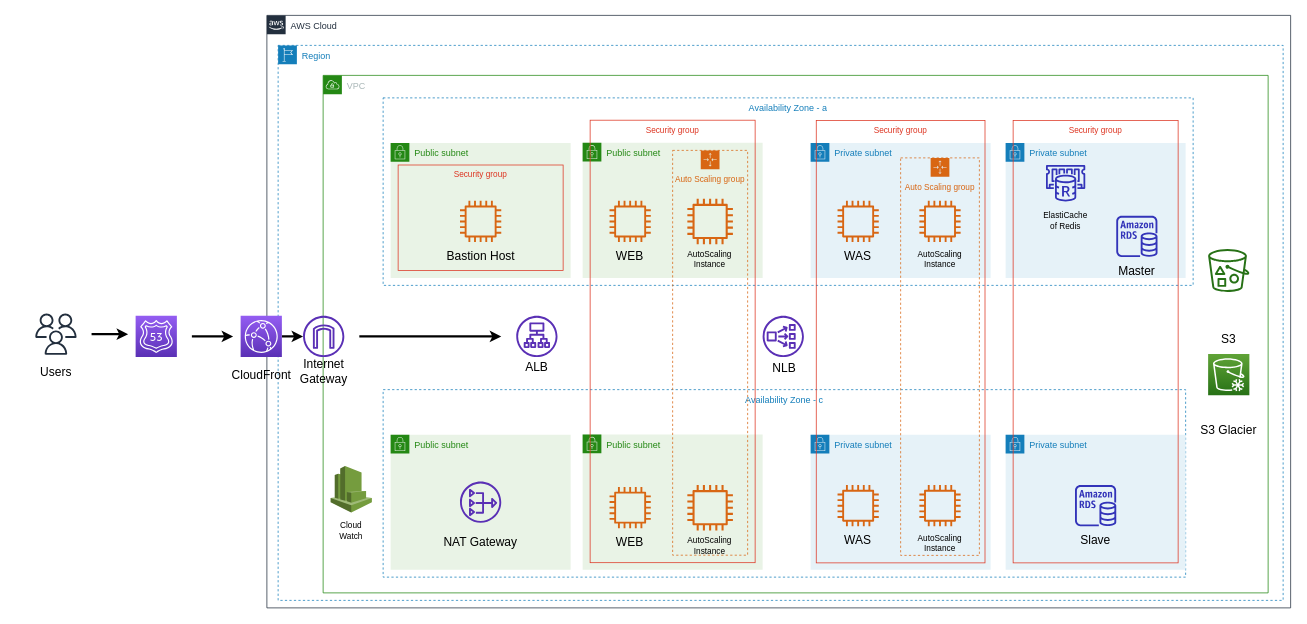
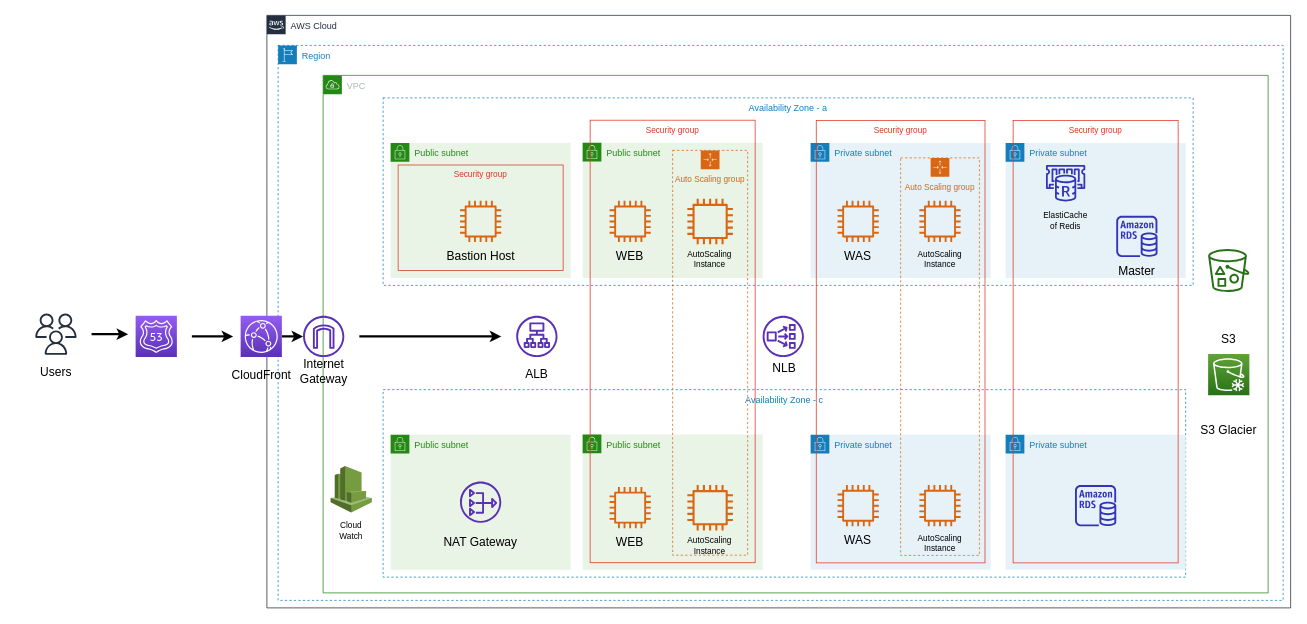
- <mxCell id="61" value="&lt;font size=&quot;3&quot;&gt;ALB&lt;/font&gt;" style="text;html=1;strokeColor=none;fillColor=none;align=center;verticalAlign=middle;whiteSpace=wrap;rounded=0;" vertex="1" parent="1"><mxGeometry x="661.25" y="478.1" width="107.5" height="20" as="geometry" /></mxCell>
+ <mxCell id="61" value="&lt;font size=&quot;3&quot;&gt;ALB&lt;/font&gt;" style="text;html=1;strokeColor=none;fillColor=none;align=center;verticalAlign=middle;whiteSpace=wrap;rounded=0;" vertex="1" parent="1"><mxGeometry x="661.25" y="488.1" width="107.5" height="20" as="geometry" /></mxCell>
- <mxCell id="27" value="&lt;font size=&quot;3&quot;&gt;Slave&lt;/font&gt;" style="text;html=1;strokeColor=none;fillColor=none;align=center;verticalAlign=middle;whiteSpace=wrap;rounded=0;" vertex="1" parent="1"><mxGeometry x="1436.25" y="709" width="47.5" height="20" as="geometry" /></mxCell>
